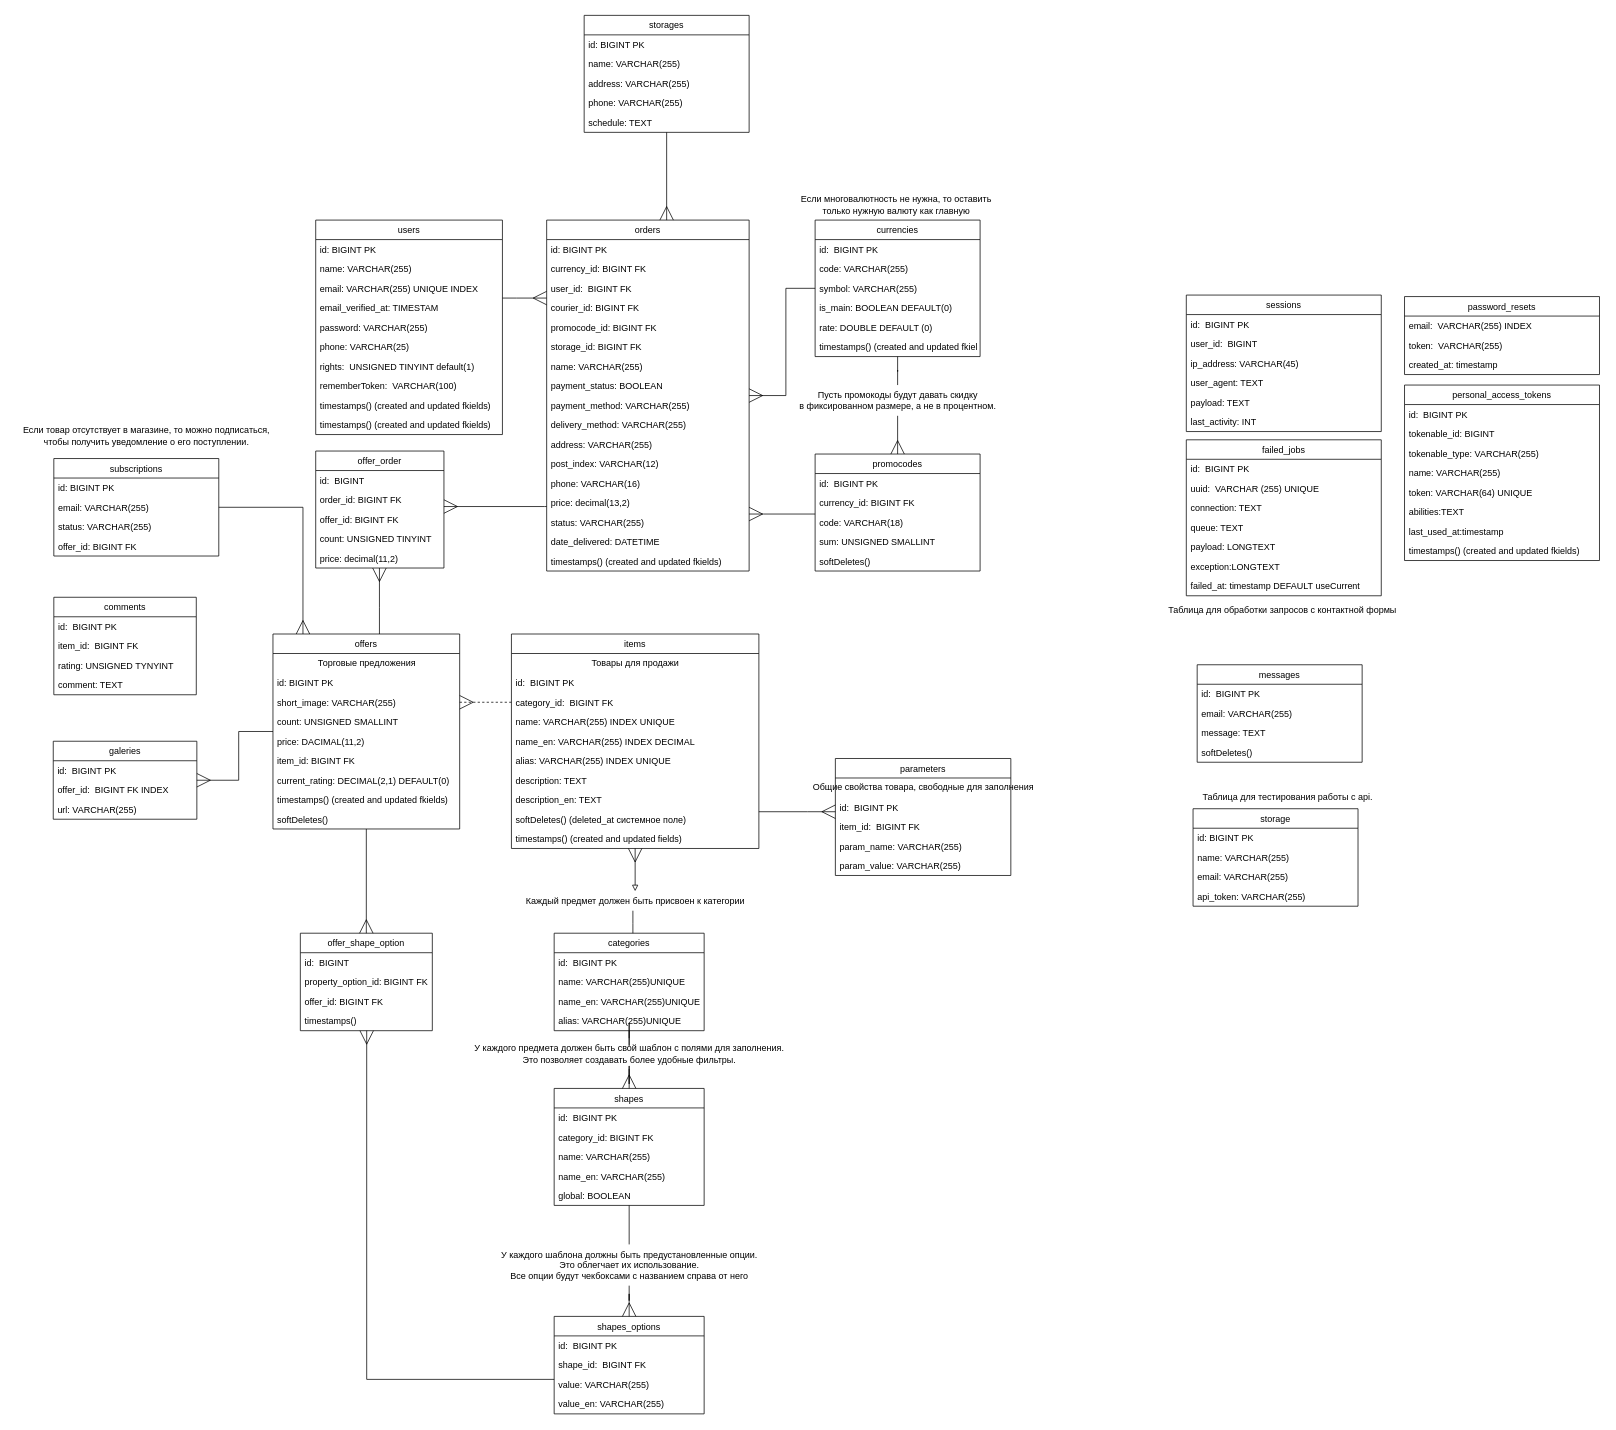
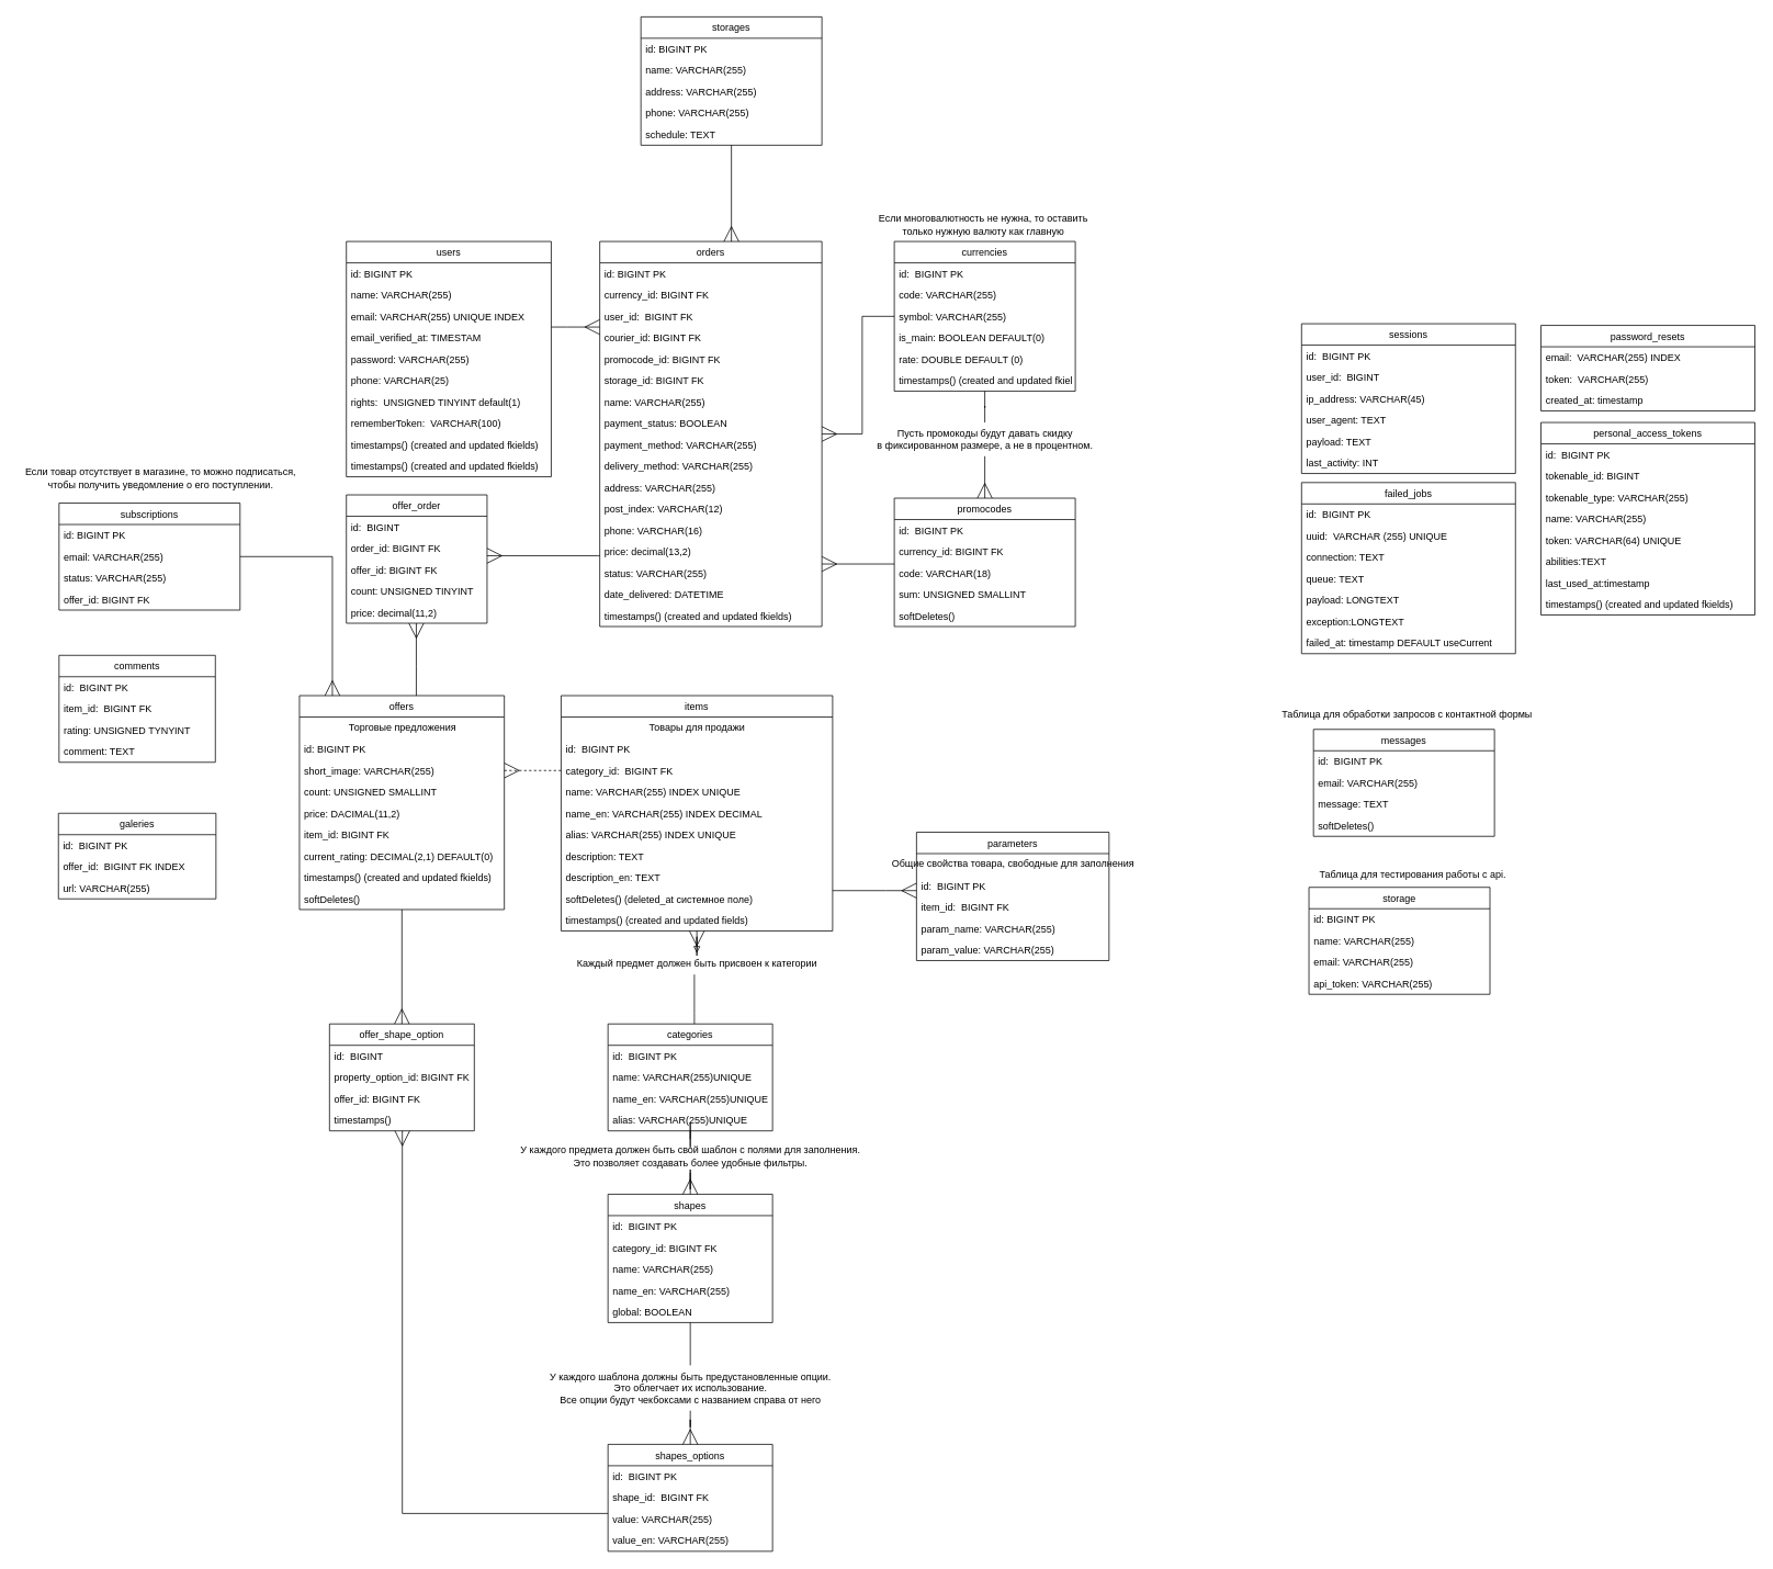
- <mxCell id="145" value="&lt;div&gt;Таблица для обработки запросов с контактной формы&lt;/div&gt;" style="text;html=1;align=center;verticalAlign=middle;resizable=0;points=[];autosize=1;strokeColor=none;fillColor=none;" parent="1" vertex="1"><mxGeometry x="1548" y="800" width="322" height="26" as="geometry" /></mxCell>
+ <mxCell id="145" value="&lt;div&gt;Таблица для обработки запросов с контактной формы&lt;/div&gt;" style="text;html=1;align=center;verticalAlign=middle;resizable=0;points=[];autosize=1;strokeColor=none;fillColor=none;" parent="1" vertex="1"><mxGeometry x="1548" y="855" width="322" height="26" as="geometry" /></mxCell>
- <mxCell id="14" style="edgeStyle=orthogonalEdgeStyle;rounded=0;orthogonalLoop=1;jettySize=auto;html=1;endArrow=ERmany;endFill=0;startSize=6;endSize=16;fontSize=12;" parent="1" source="154" target="53" edge="1"><mxGeometry relative="1" as="geometry"><Array as="points" /></mxGeometry></mxCell>
- <mxCell id="181" value="Каждый предмет должен быть присвоен к категории" style="text;html=1;align=center;verticalAlign=middle;resizable=0;points=[];autosize=1;strokeColor=none;fillColor=none;" parent="1" vertex="1"><mxGeometry x="691" y="1188" width="310" height="26" as="geometry" /></mxCell>
+ <mxCell id="181" value="Каждый предмет должен быть присвоен к категории" style="text;html=1;align=center;verticalAlign=middle;resizable=0;points=[];autosize=1;strokeColor=none;fillColor=none;" parent="1" vertex="1"><mxGeometry x="691" y="1158" width="310" height="26" as="geometry" /></mxCell>
